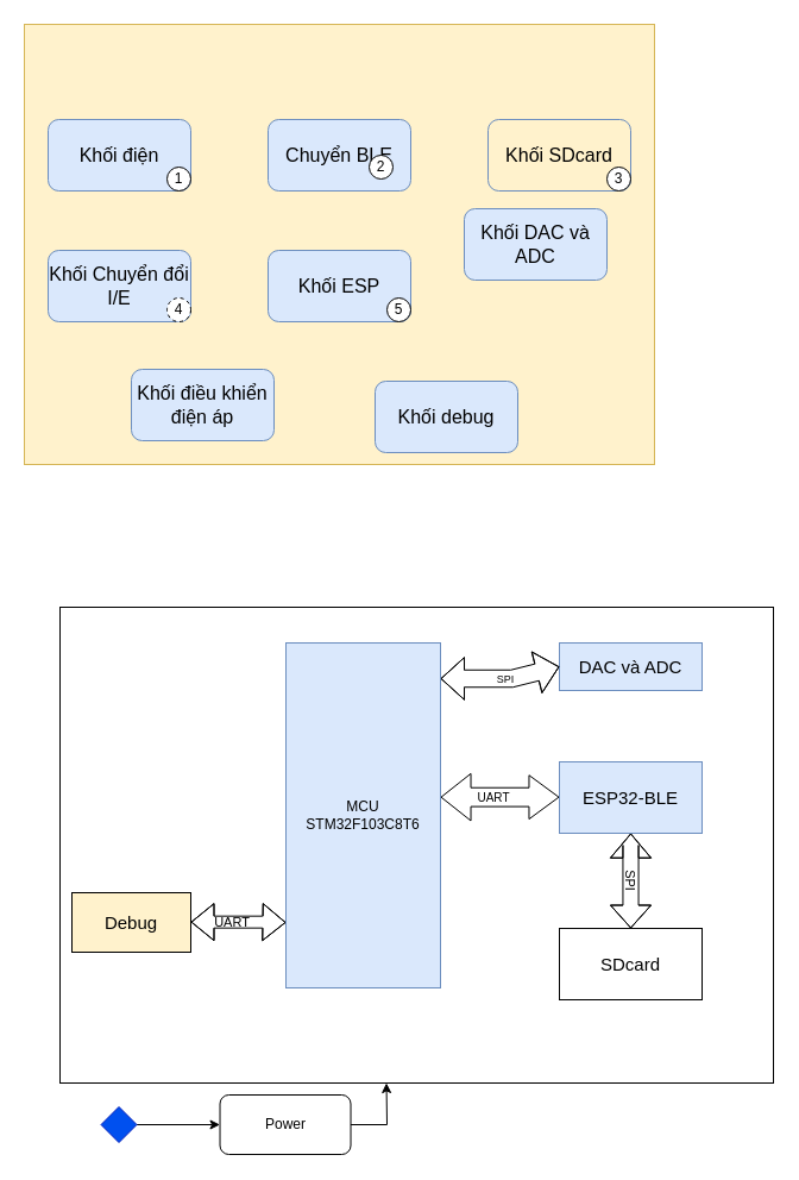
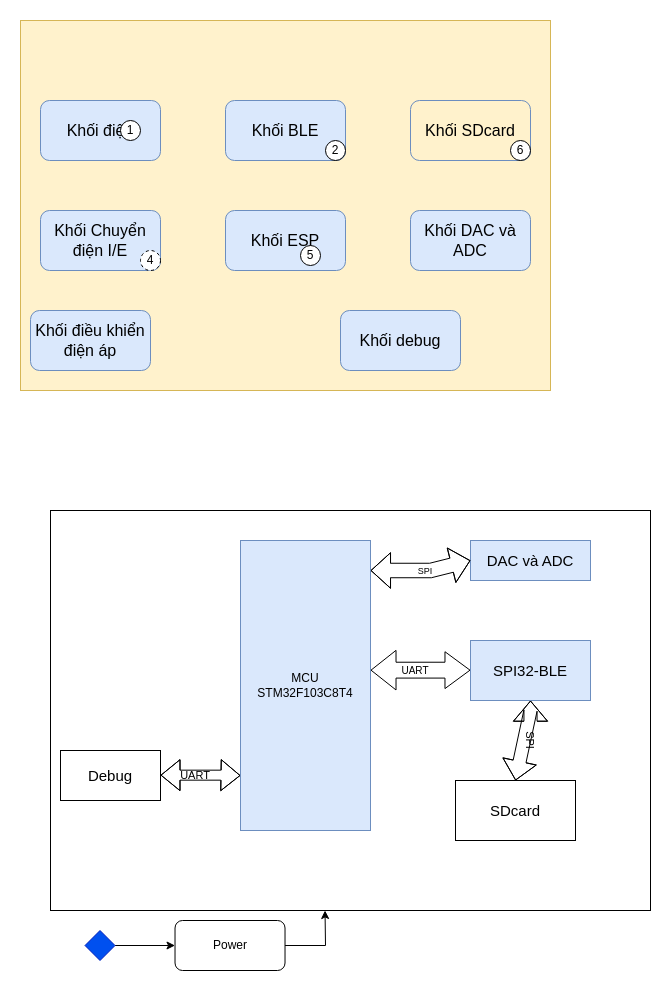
- <mxCell id="4" value="&lt;font style=&quot;font-size: 16px;&quot;&gt;Chuyển BLE&lt;/font&gt;" style="rounded=1;whiteSpace=wrap;html=1;fillColor=#dae8fc;strokeColor=#6c8ebf;" vertex="1" parent="1"><mxGeometry x="225" y="100" width="120" height="60" as="geometry" /></mxCell>
+ <mxCell id="4" value="&lt;font style=&quot;font-size: 16px;&quot;&gt;Khối BLE&lt;/font&gt;" style="rounded=1;whiteSpace=wrap;html=1;fillColor=#dae8fc;strokeColor=#6c8ebf;" vertex="1" parent="1"><mxGeometry x="225" y="100" width="120" height="60" as="geometry" /></mxCell>
- <mxCell id="12" value="2" style="ellipse;whiteSpace=wrap;html=1;aspect=fixed;" vertex="1" parent="1"><mxGeometry x="310" y="130" width="20" height="20" as="geometry" /></mxCell>
+ <mxCell id="12" value="2" style="ellipse;whiteSpace=wrap;html=1;aspect=fixed;" vertex="1" parent="1"><mxGeometry x="325" y="140" width="20" height="20" as="geometry" /></mxCell>
- <mxCell id="11" value="1" style="ellipse;whiteSpace=wrap;html=1;aspect=fixed;" vertex="1" parent="1"><mxGeometry x="140" y="140" width="20" height="20" as="geometry" /></mxCell>
+ <mxCell id="11" value="1" style="ellipse;whiteSpace=wrap;html=1;aspect=fixed;" vertex="1" parent="1"><mxGeometry x="120" y="120" width="20" height="20" as="geometry" /></mxCell>
- <mxCell id="13" value="3" style="ellipse;whiteSpace=wrap;html=1;aspect=fixed;" vertex="1" parent="1"><mxGeometry x="510" y="140" width="20" height="20" as="geometry" /></mxCell>
+ <mxCell id="13" value="6" style="ellipse;whiteSpace=wrap;html=1;aspect=fixed;" vertex="1" parent="1"><mxGeometry x="510" y="140" width="20" height="20" as="geometry" /></mxCell>
- <mxCell id="8" value="&lt;font style=&quot;font-size: 16px;&quot;&gt;Khối DAC và ADC&lt;/font&gt;" style="rounded=1;whiteSpace=wrap;html=1;fillColor=#dae8fc;strokeColor=#6c8ebf;" vertex="1" parent="1"><mxGeometry x="390" y="175" width="120" height="60" as="geometry" /></mxCell>
+ <mxCell id="8" value="&lt;font style=&quot;font-size: 16px;&quot;&gt;Khối DAC và ADC&lt;/font&gt;" style="rounded=1;whiteSpace=wrap;html=1;fillColor=#dae8fc;strokeColor=#6c8ebf;" vertex="1" parent="1"><mxGeometry x="410" y="210" width="120" height="60" as="geometry" /></mxCell>
- <mxCell id="6" value="&lt;span style=&quot;font-size: 16px;&quot;&gt;Khối Chuyển đổi I/E&lt;/span&gt;" style="rounded=1;whiteSpace=wrap;html=1;fillColor=#dae8fc;strokeColor=#6c8ebf;" vertex="1" parent="1"><mxGeometry x="40" y="210" width="120" height="60" as="geometry" /></mxCell>
+ <mxCell id="6" value="&lt;span style=&quot;font-size: 16px;&quot;&gt;Khối Chuyển điện I/E&lt;/span&gt;" style="rounded=1;whiteSpace=wrap;html=1;fillColor=#dae8fc;strokeColor=#6c8ebf;" vertex="1" parent="1"><mxGeometry x="40" y="210" width="120" height="60" as="geometry" /></mxCell>
- <mxCell id="15" value="5" style="ellipse;whiteSpace=wrap;html=1;aspect=fixed;" vertex="1" parent="1"><mxGeometry x="325" y="250" width="20" height="20" as="geometry" /></mxCell>
+ <mxCell id="15" value="5" style="ellipse;whiteSpace=wrap;html=1;aspect=fixed;" vertex="1" parent="1"><mxGeometry x="300" y="245" width="20" height="20" as="geometry" /></mxCell>
- <mxCell id="9" value="&lt;font style=&quot;font-size: 16px;&quot;&gt;Khối điều khiển điện áp&lt;/font&gt;" style="rounded=1;whiteSpace=wrap;html=1;fillColor=#dae8fc;strokeColor=#6c8ebf;" vertex="1" parent="1"><mxGeometry x="110" y="310" width="120" height="60" as="geometry" /></mxCell>
+ <mxCell id="9" value="&lt;font style=&quot;font-size: 16px;&quot;&gt;Khối điều khiển điện áp&lt;/font&gt;" style="rounded=1;whiteSpace=wrap;html=1;fillColor=#dae8fc;strokeColor=#6c8ebf;" vertex="1" parent="1"><mxGeometry x="30" y="310" width="120" height="60" as="geometry" /></mxCell>
- <mxCell id="10" value="&lt;font style=&quot;font-size: 16px;&quot;&gt;Khối debug&lt;/font&gt;" style="rounded=1;whiteSpace=wrap;html=1;fillColor=#dae8fc;strokeColor=#6c8ebf;" vertex="1" parent="1"><mxGeometry x="315" y="320" width="120" height="60" as="geometry" /></mxCell>
+ <mxCell id="10" value="&lt;font style=&quot;font-size: 16px;&quot;&gt;Khối debug&lt;/font&gt;" style="rounded=1;whiteSpace=wrap;html=1;fillColor=#dae8fc;strokeColor=#6c8ebf;" vertex="1" parent="1"><mxGeometry x="340" y="310" width="120" height="60" as="geometry" /></mxCell>
- <mxCell id="25" value="&lt;span style=&quot;font-size: 15px;&quot;&gt;ESP32-BLE&lt;/span&gt;" style="rounded=0;whiteSpace=wrap;html=1;fillColor=#dae8fc;strokeColor=#6c8ebf;" vertex="1" parent="1"><mxGeometry x="470" y="640" width="120" height="60" as="geometry" /></mxCell>
+ <mxCell id="25" value="&lt;span style=&quot;font-size: 15px;&quot;&gt;SPI32-BLE&lt;/span&gt;" style="rounded=0;whiteSpace=wrap;html=1;fillColor=#dae8fc;strokeColor=#6c8ebf;" vertex="1" parent="1"><mxGeometry x="470" y="640" width="120" height="60" as="geometry" /></mxCell>
- <mxCell id="21" value="MCU&lt;br&gt;STM32F103C8T6" style="rounded=0;whiteSpace=wrap;html=1;fillColor=#dae8fc;strokeColor=#6c8ebf;" vertex="1" parent="1"><mxGeometry x="240" y="540" width="130" height="290" as="geometry" /></mxCell>
+ <mxCell id="21" value="MCU&lt;br&gt;STM32F103C8T4" style="rounded=0;whiteSpace=wrap;html=1;fillColor=#dae8fc;strokeColor=#6c8ebf;" vertex="1" parent="1"><mxGeometry x="240" y="540" width="130" height="290" as="geometry" /></mxCell>
- <mxCell id="31" value="&lt;span style=&quot;font-size: 15px;&quot;&gt;Debug&lt;/span&gt;" style="rounded=0;whiteSpace=wrap;html=1;fillColor=#fff2cc;" vertex="1" parent="1"><mxGeometry x="60" y="750" width="100" height="50" as="geometry" /></mxCell>
+ <mxCell id="31" value="&lt;span style=&quot;font-size: 15px;&quot;&gt;Debug&lt;/span&gt;" style="rounded=0;whiteSpace=wrap;html=1;" vertex="1" parent="1"><mxGeometry x="60" y="750" width="100" height="50" as="geometry" /></mxCell>
- <mxCell id="28" value="&lt;span style=&quot;font-size: 15px;&quot;&gt;SDcard&lt;/span&gt;" style="rounded=0;whiteSpace=wrap;html=1;" vertex="1" parent="1"><mxGeometry x="470" y="780" width="120" height="60" as="geometry" /></mxCell>
+ <mxCell id="28" value="&lt;span style=&quot;font-size: 15px;&quot;&gt;SDcard&lt;/span&gt;" style="rounded=0;whiteSpace=wrap;html=1;" vertex="1" parent="1"><mxGeometry x="455" y="780" width="120" height="60" as="geometry" /></mxCell>
- <mxCell id="20" value="Power" style="rounded=1;whiteSpace=wrap;html=1;" vertex="1" parent="1"><mxGeometry x="184.52" y="920" width="110" height="50" as="geometry" /></mxCell>
+ <mxCell id="20" value="Power" style="rounded=1;whiteSpace=wrap;html=1;" vertex="1" parent="1"><mxGeometry x="174.52" y="920" width="110" height="50" as="geometry" /></mxCell>
